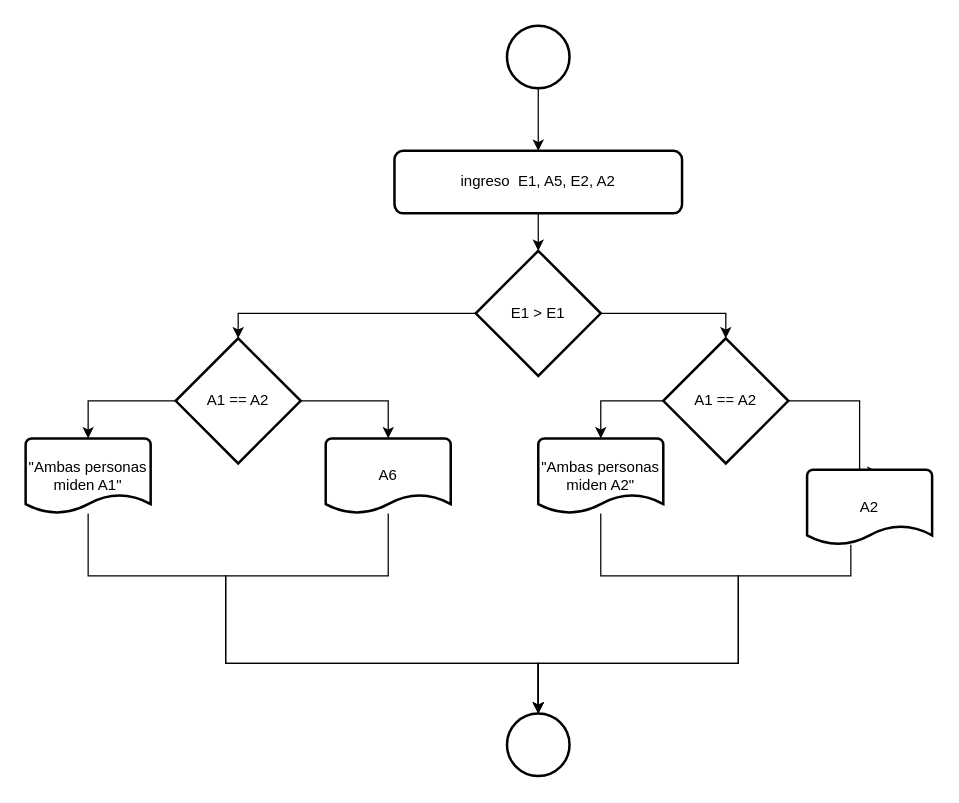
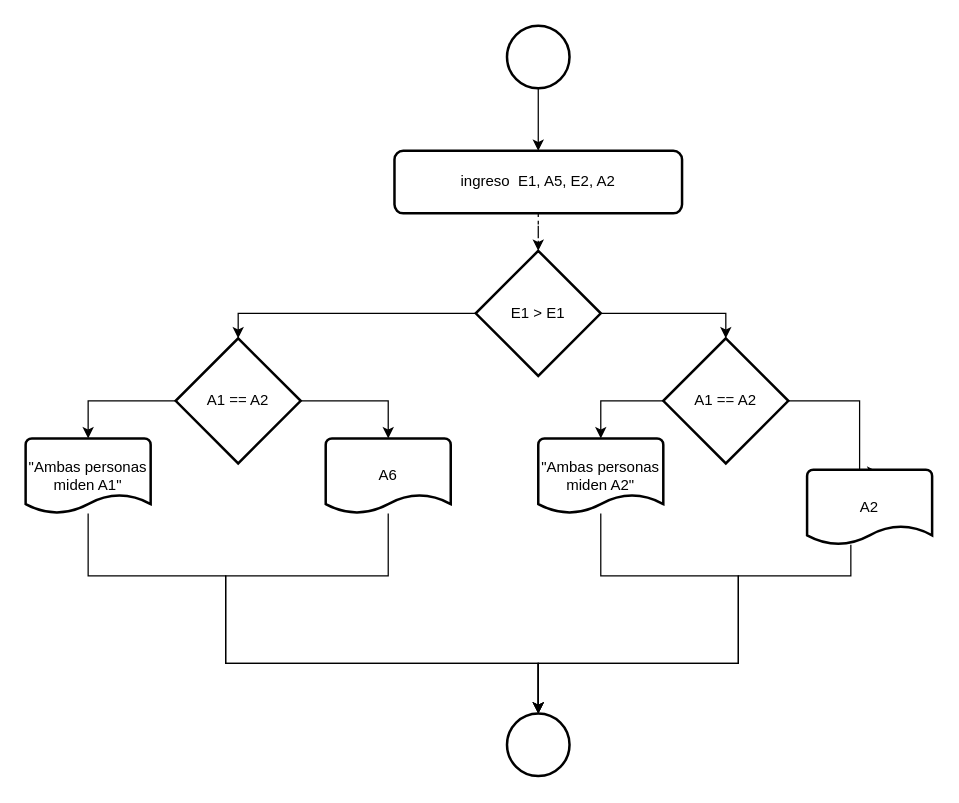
- <mxCell id="4" style="edgeStyle=orthogonalEdgeStyle;rounded=0;orthogonalLoop=1;jettySize=auto;html=1;" parent="1" source="5" target="8" edge="1"><mxGeometry relative="1" as="geometry" /></mxCell>
+ <mxCell id="4" style="edgeStyle=orthogonalEdgeStyle;rounded=0;orthogonalLoop=1;jettySize=auto;html=1;dashed=1;" parent="1" source="5" target="8" edge="1"><mxGeometry relative="1" as="geometry" /></mxCell>
